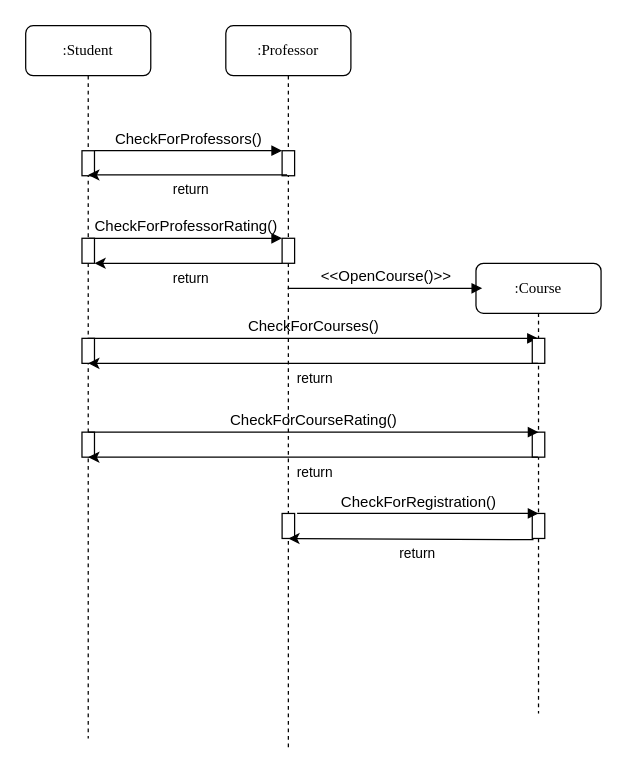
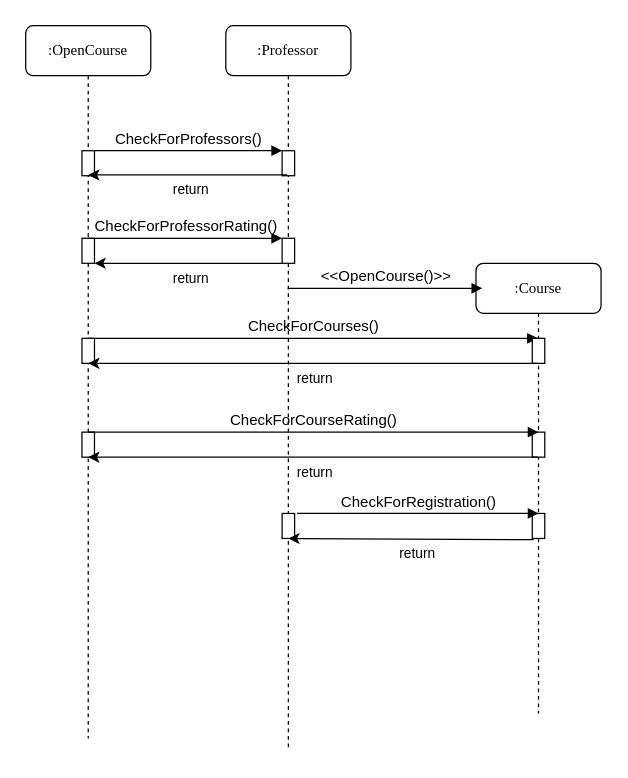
- <mxCell id="14" value=":Student" style="shape=umlLifeline;perimeter=lifelinePerimeter;whiteSpace=wrap;html=1;container=1;collapsible=0;recursiveResize=0;outlineConnect=0;rounded=1;shadow=0;comic=0;labelBackgroundColor=none;strokeWidth=1;fontFamily=Verdana;fontSize=12;align=center;" parent="1" vertex="1"><mxGeometry x="20" y="20" width="100" height="570" as="geometry" /></mxCell>
+ <mxCell id="14" value=":OpenCourse" style="shape=umlLifeline;perimeter=lifelinePerimeter;whiteSpace=wrap;html=1;container=1;collapsible=0;recursiveResize=0;outlineConnect=0;rounded=1;shadow=0;comic=0;labelBackgroundColor=none;strokeWidth=1;fontFamily=Verdana;fontSize=12;align=center;" parent="1" vertex="1"><mxGeometry x="20" y="20" width="100" height="570" as="geometry" /></mxCell>
